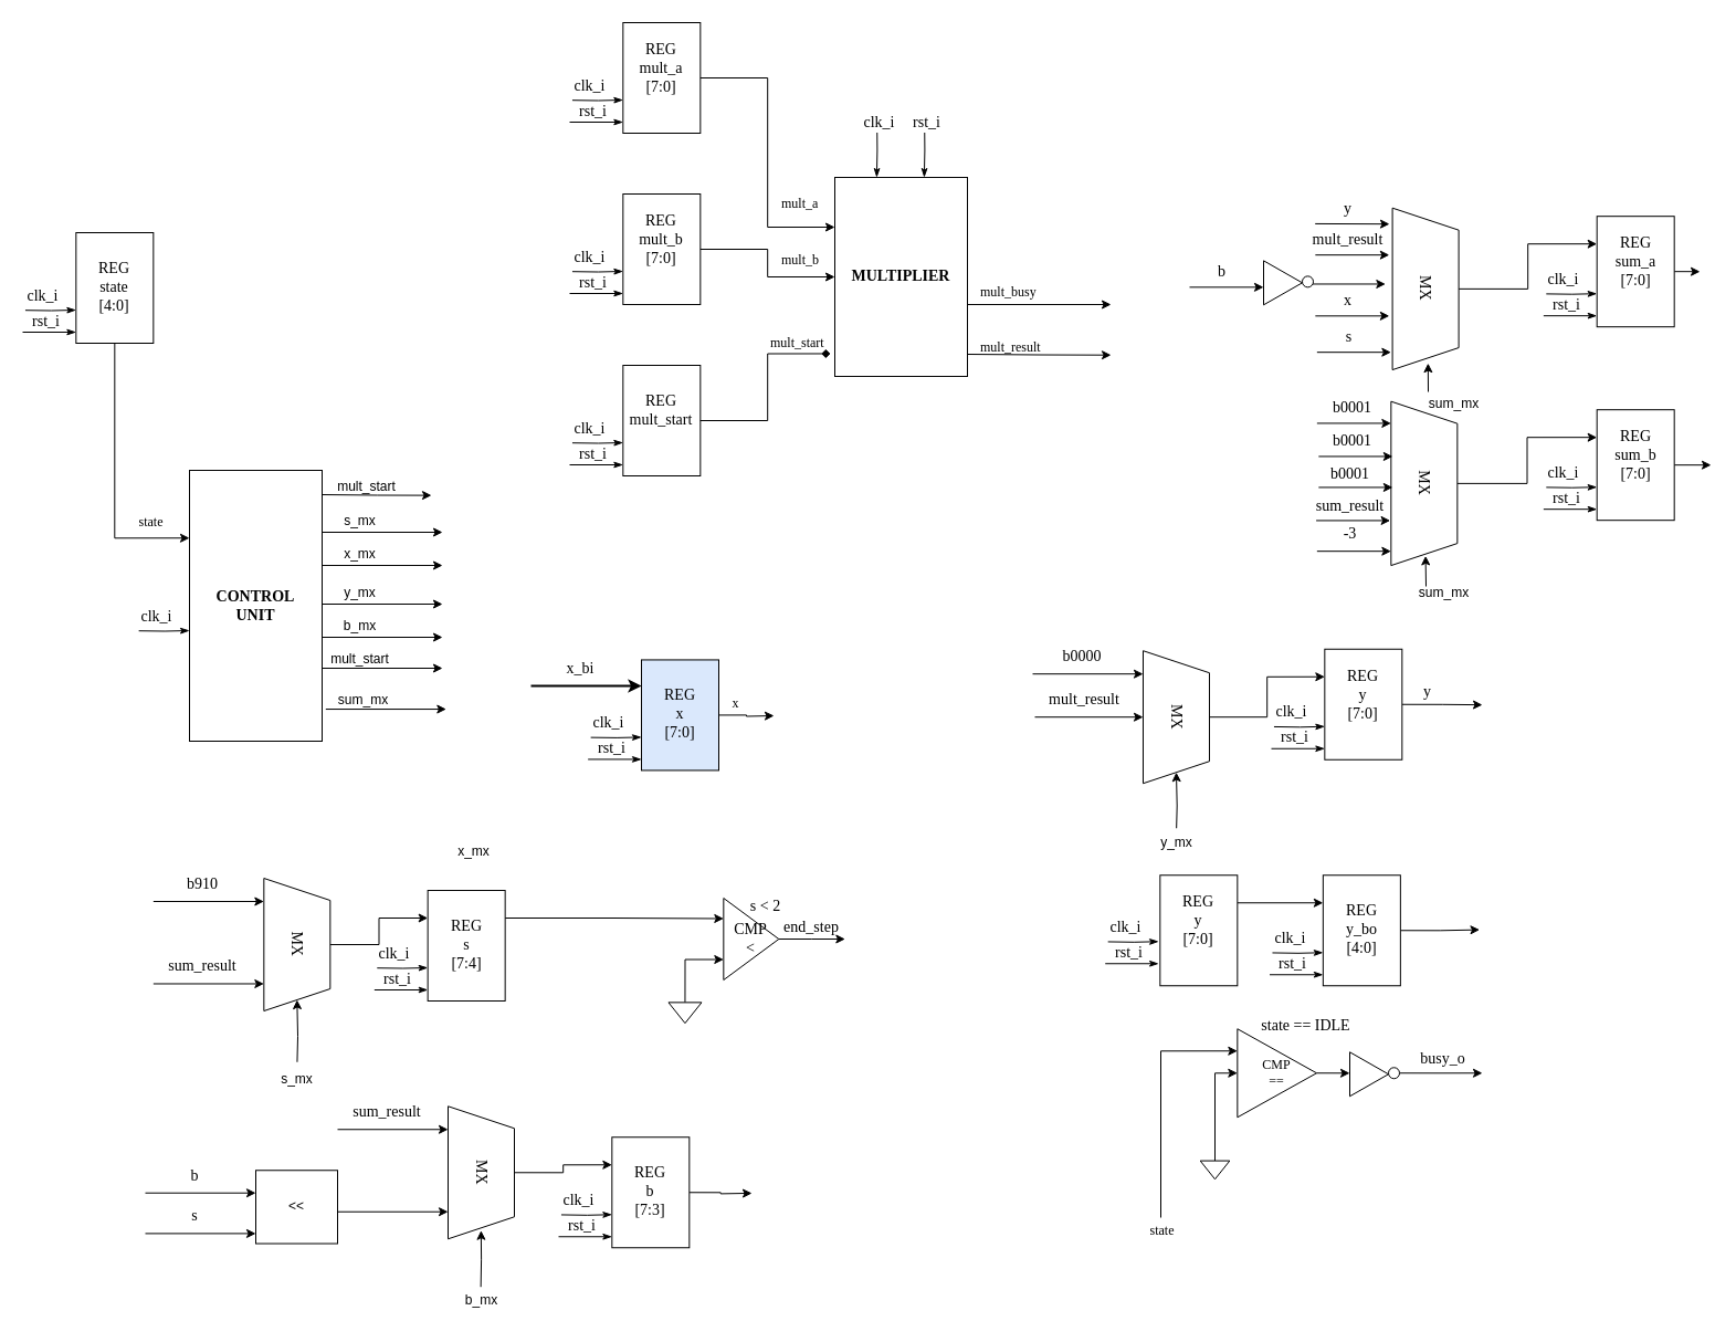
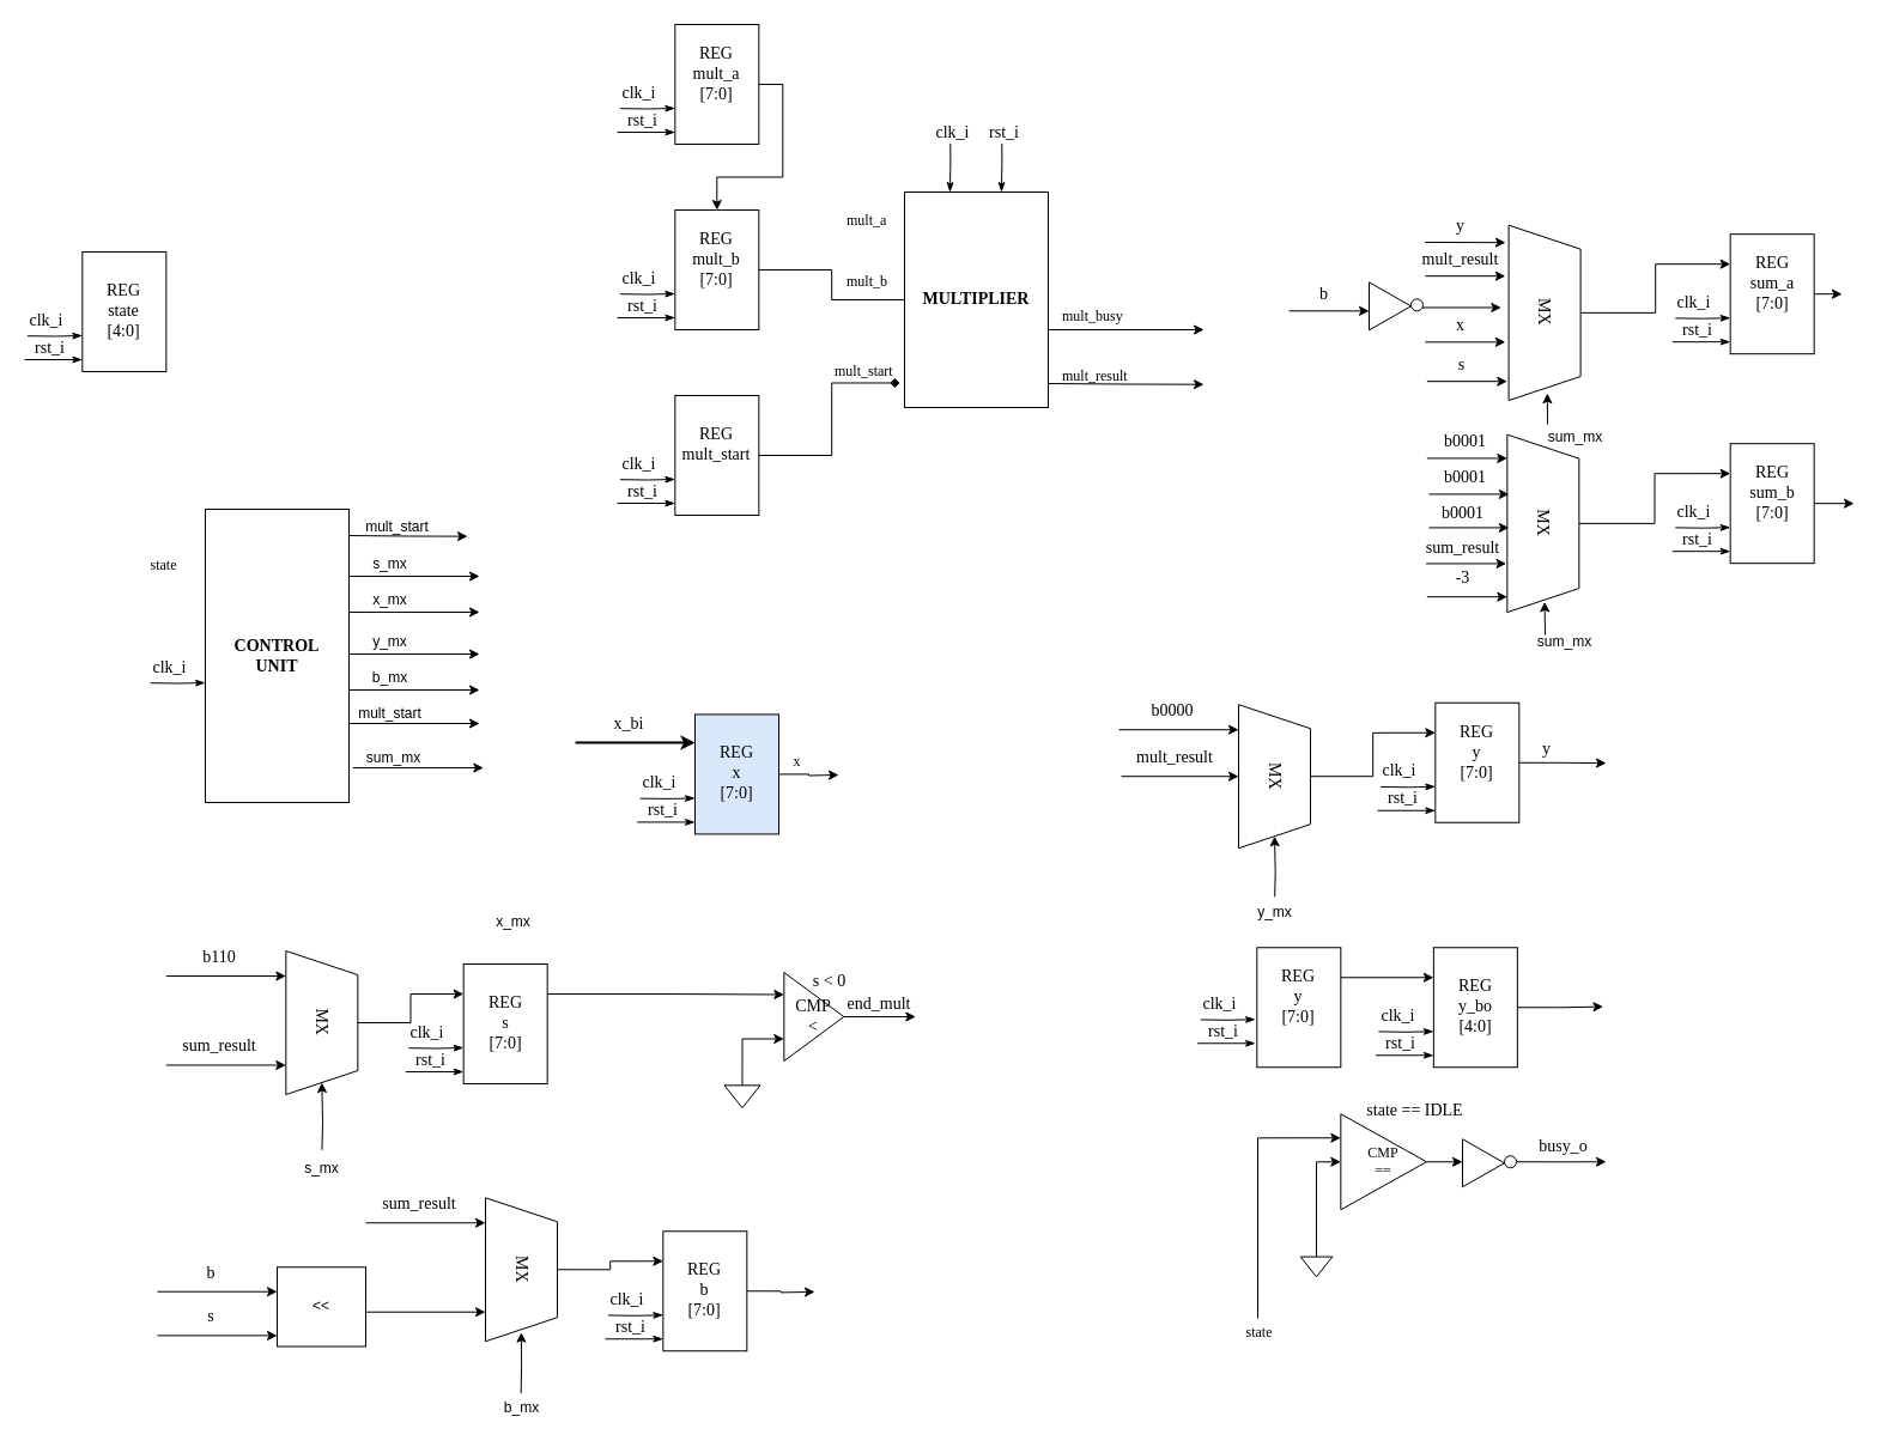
- <mxCell id="5" style="edgeStyle=orthogonalEdgeStyle;rounded=0;orthogonalLoop=1;jettySize=auto;html=1;exitX=1;exitY=0.5;exitDx=0;exitDy=0;entryX=0;entryY=0.25;entryDx=0;entryDy=0;fontFamily=Times New Roman;" parent="1" source="6" target="4" edge="1"><mxGeometry relative="1" as="geometry" /></mxCell>
+ <mxCell id="5" style="edgeStyle=orthogonalEdgeStyle;rounded=0;orthogonalLoop=1;jettySize=auto;html=1;exitX=1;exitY=0.5;exitDx=0;exitDy=0;fontFamily=Times New Roman;" parent="1" source="6" target="17" edge="1"><mxGeometry relative="1" as="geometry" /></mxCell>
- <mxCell id="16" style="edgeStyle=orthogonalEdgeStyle;rounded=0;orthogonalLoop=1;jettySize=auto;html=1;exitX=1;exitY=0.5;exitDx=0;exitDy=0;entryX=0;entryY=0.5;entryDx=0;entryDy=0;fontFamily=Times New Roman;" parent="1" source="17" target="4" edge="1"><mxGeometry relative="1" as="geometry" /></mxCell>
+ <mxCell id="16" style="edgeStyle=orthogonalEdgeStyle;rounded=0;orthogonalLoop=1;jettySize=auto;html=1;exitX=1;exitY=0.5;exitDx=0;exitDy=0;entryX=0;entryY=0.5;entryDx=0;entryDy=0;fontFamily=Times New Roman;endArrow=none;" parent="1" source="17" target="4" edge="1"><mxGeometry relative="1" as="geometry" /></mxCell>
- <mxCell id="103" style="edgeStyle=orthogonalEdgeStyle;rounded=0;orthogonalLoop=1;jettySize=auto;html=1;exitX=0.5;exitY=1;exitDx=0;exitDy=0;entryX=0;entryY=0.25;entryDx=0;entryDy=0;" edge="1" parent="1" source="104" target="112"><mxGeometry relative="1" as="geometry" /></mxCell>
- <mxCell id="70" value="b910" style="text;html=1;align=center;verticalAlign=middle;whiteSpace=wrap;rounded=0;fontFamily=Times New Roman;fontSize=14;" vertex="1" parent="1"><mxGeometry x="138.33" y="785" width="90" height="30" as="geometry" /></mxCell>
+ <mxCell id="70" value="b110" style="text;html=1;align=center;verticalAlign=middle;whiteSpace=wrap;rounded=0;fontFamily=Times New Roman;fontSize=14;" vertex="1" parent="1"><mxGeometry x="138.33" y="785" width="90" height="30" as="geometry" /></mxCell>
- <mxCell id="65" value="s &amp;lt; 2" style="text;html=1;align=center;verticalAlign=middle;resizable=0;points=[];autosize=1;strokeColor=none;fillColor=none;fontFamily=Times New Roman;fontSize=14;" vertex="1" parent="1"><mxGeometry x="667.33" y="805" width="50" height="30" as="geometry" /></mxCell>
+ <mxCell id="65" value="s &amp;lt; 0" style="text;html=1;align=center;verticalAlign=middle;resizable=0;points=[];autosize=1;strokeColor=none;fillColor=none;fontFamily=Times New Roman;fontSize=14;" vertex="1" parent="1"><mxGeometry x="667.33" y="805" width="50" height="30" as="geometry" /></mxCell>
- <mxCell id="66" value="end_step" style="text;html=1;align=center;verticalAlign=middle;whiteSpace=wrap;rounded=0;fontFamily=Times New Roman;fontSize=14;" vertex="1" parent="1"><mxGeometry x="704.33" y="824.02" width="60" height="30" as="geometry" /></mxCell>
+ <mxCell id="66" value="end_mult" style="text;html=1;align=center;verticalAlign=middle;whiteSpace=wrap;rounded=0;fontFamily=Times New Roman;fontSize=14;" vertex="1" parent="1"><mxGeometry x="704.33" y="824.02" width="60" height="30" as="geometry" /></mxCell>
- <mxCell id="58" value="&lt;div style=&quot;font-size: 14px;&quot;&gt;REG&lt;/div&gt;&lt;div style=&quot;font-size: 14px;&quot;&gt;s&lt;/div&gt;&lt;div style=&quot;font-size: 14px;&quot;&gt;[7:4]&lt;/div&gt;" style="rounded=0;whiteSpace=wrap;html=1;fontFamily=Times New Roman;fontSize=14;" vertex="1" parent="1"><mxGeometry x="386.66" y="805" width="70" height="100" as="geometry" /></mxCell>
+ <mxCell id="58" value="&lt;div style=&quot;font-size: 14px;&quot;&gt;REG&lt;/div&gt;&lt;div style=&quot;font-size: 14px;&quot;&gt;s&lt;/div&gt;&lt;div style=&quot;font-size: 14px;&quot;&gt;[7:0]&lt;/div&gt;" style="rounded=0;whiteSpace=wrap;html=1;fontFamily=Times New Roman;fontSize=14;" vertex="1" parent="1"><mxGeometry x="386.66" y="805" width="70" height="100" as="geometry" /></mxCell>
- <mxCell id="74" value="&lt;div style=&quot;font-size: 14px;&quot;&gt;REG&lt;/div&gt;&lt;div style=&quot;font-size: 14px;&quot;&gt;b&lt;/div&gt;&lt;div style=&quot;font-size: 14px;&quot;&gt;[7:3]&lt;/div&gt;" style="rounded=0;whiteSpace=wrap;html=1;fontFamily=Times New Roman;fontSize=14;" vertex="1" parent="1"><mxGeometry x="553.33" y="1028.25" width="70" height="100" as="geometry" /></mxCell>
+ <mxCell id="74" value="&lt;div style=&quot;font-size: 14px;&quot;&gt;REG&lt;/div&gt;&lt;div style=&quot;font-size: 14px;&quot;&gt;b&lt;/div&gt;&lt;div style=&quot;font-size: 14px;&quot;&gt;[7:0]&lt;/div&gt;" style="rounded=0;whiteSpace=wrap;html=1;fontFamily=Times New Roman;fontSize=14;" vertex="1" parent="1"><mxGeometry x="553.33" y="1028.25" width="70" height="100" as="geometry" /></mxCell>
